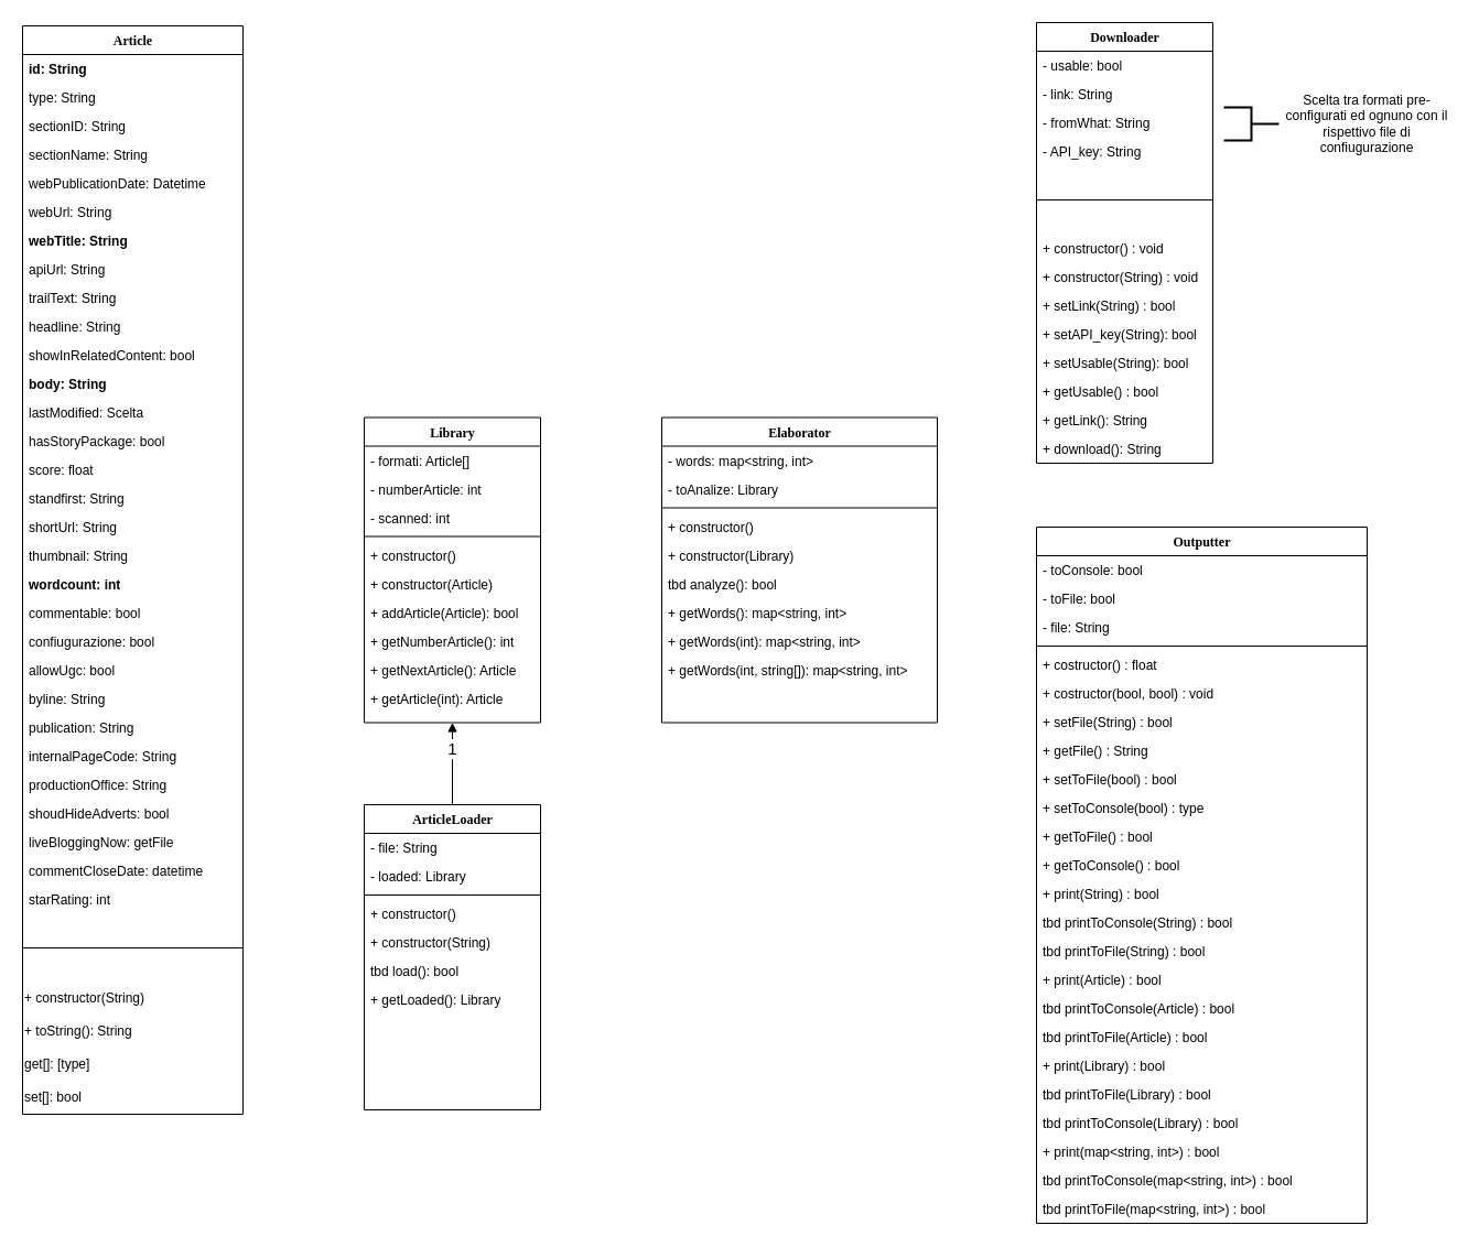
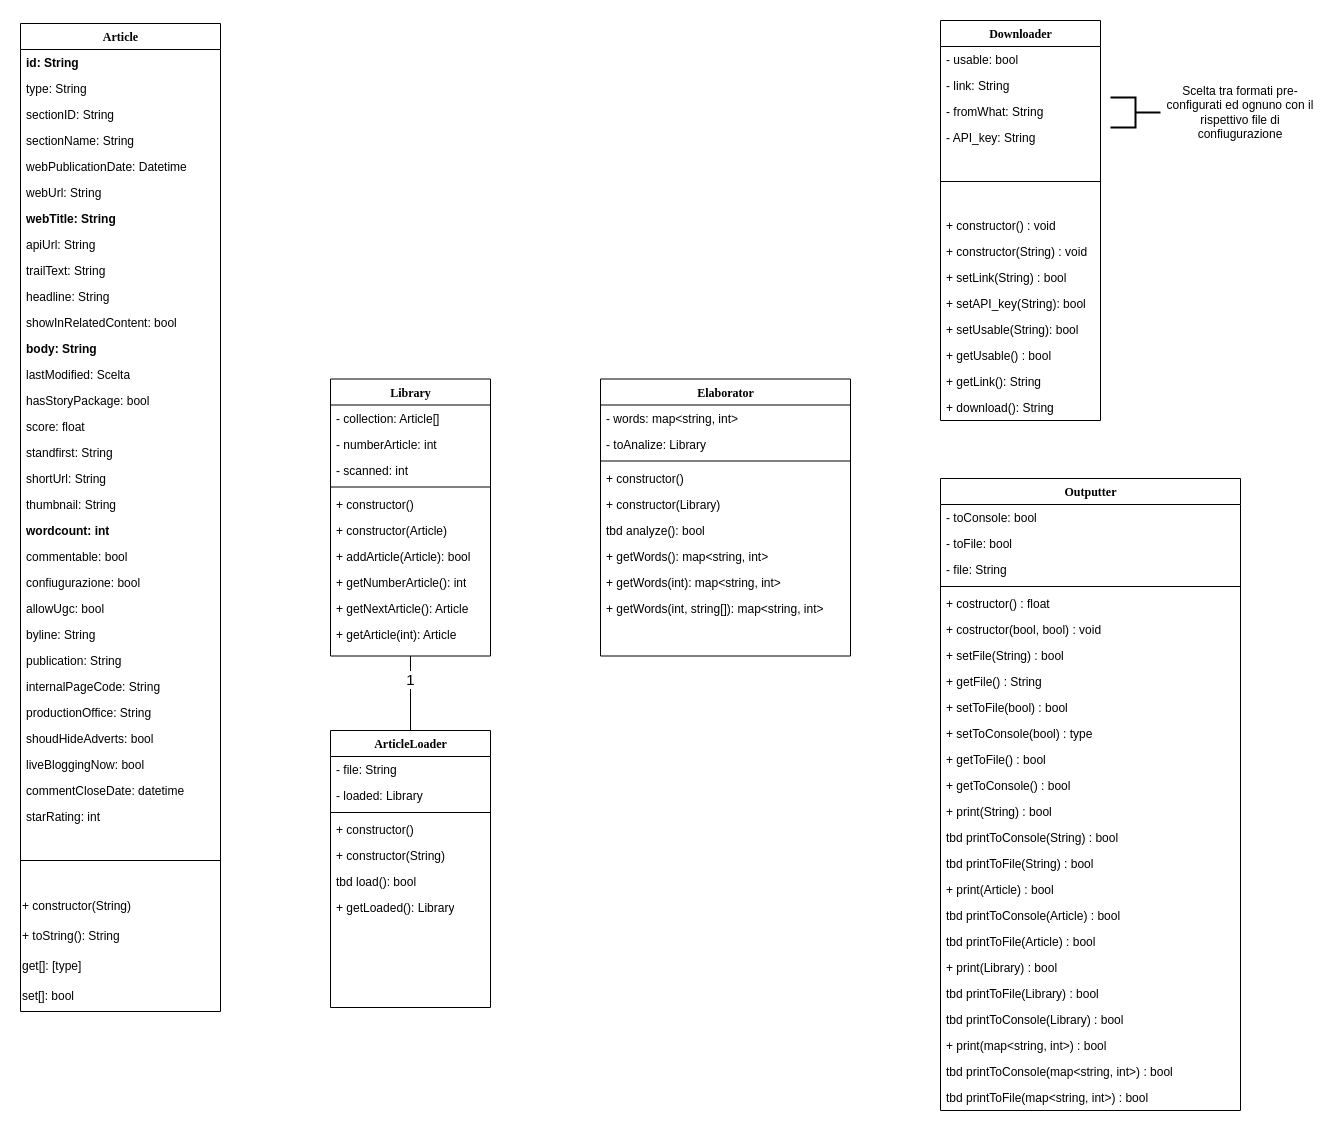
- <mxCell id="98" value="- formati: Article[]" style="text;html=1;strokeColor=none;fillColor=none;align=left;verticalAlign=top;spacingLeft=4;spacingRight=4;whiteSpace=wrap;overflow=hidden;rotatable=0;points=[[0,0.5],[1,0.5]];portConstraint=eastwest;" parent="97" vertex="1"><mxGeometry y="26" width="160" height="26" as="geometry" /></mxCell>
+ <mxCell id="98" value="- collection: Article[]" style="text;html=1;strokeColor=none;fillColor=none;align=left;verticalAlign=top;spacingLeft=4;spacingRight=4;whiteSpace=wrap;overflow=hidden;rotatable=0;points=[[0,0.5],[1,0.5]];portConstraint=eastwest;" parent="97" vertex="1"><mxGeometry y="26" width="160" height="26" as="geometry" /></mxCell>
- <mxCell id="108" value="" style="endArrow=block;html=1;rounded=0;" parent="1" source="89" target="97" edge="1"><mxGeometry width="50" height="50" relative="1" as="geometry"><mxPoint x="580" y="840" as="sourcePoint" /><mxPoint x="550" y="580" as="targetPoint" /></mxGeometry></mxCell>
+ <mxCell id="108" value="" style="endArrow=none;html=1;rounded=0;" parent="1" source="89" target="97" edge="1"><mxGeometry width="50" height="50" relative="1" as="geometry"><mxPoint x="580" y="840" as="sourcePoint" /><mxPoint x="550" y="580" as="targetPoint" /></mxGeometry></mxCell>
- <mxCell id="79" value="liveBloggingNow: getFile" style="text;html=1;strokeColor=none;fillColor=none;align=left;verticalAlign=top;spacingLeft=4;spacingRight=4;whiteSpace=wrap;overflow=hidden;rotatable=0;points=[[0,0.5],[1,0.5]];portConstraint=eastwest;" parent="51" vertex="1"><mxGeometry y="728" width="200" height="26" as="geometry" /></mxCell>
+ <mxCell id="79" value="liveBloggingNow: bool" style="text;html=1;strokeColor=none;fillColor=none;align=left;verticalAlign=top;spacingLeft=4;spacingRight=4;whiteSpace=wrap;overflow=hidden;rotatable=0;points=[[0,0.5],[1,0.5]];portConstraint=eastwest;" parent="51" vertex="1"><mxGeometry y="728" width="200" height="26" as="geometry" /></mxCell>
